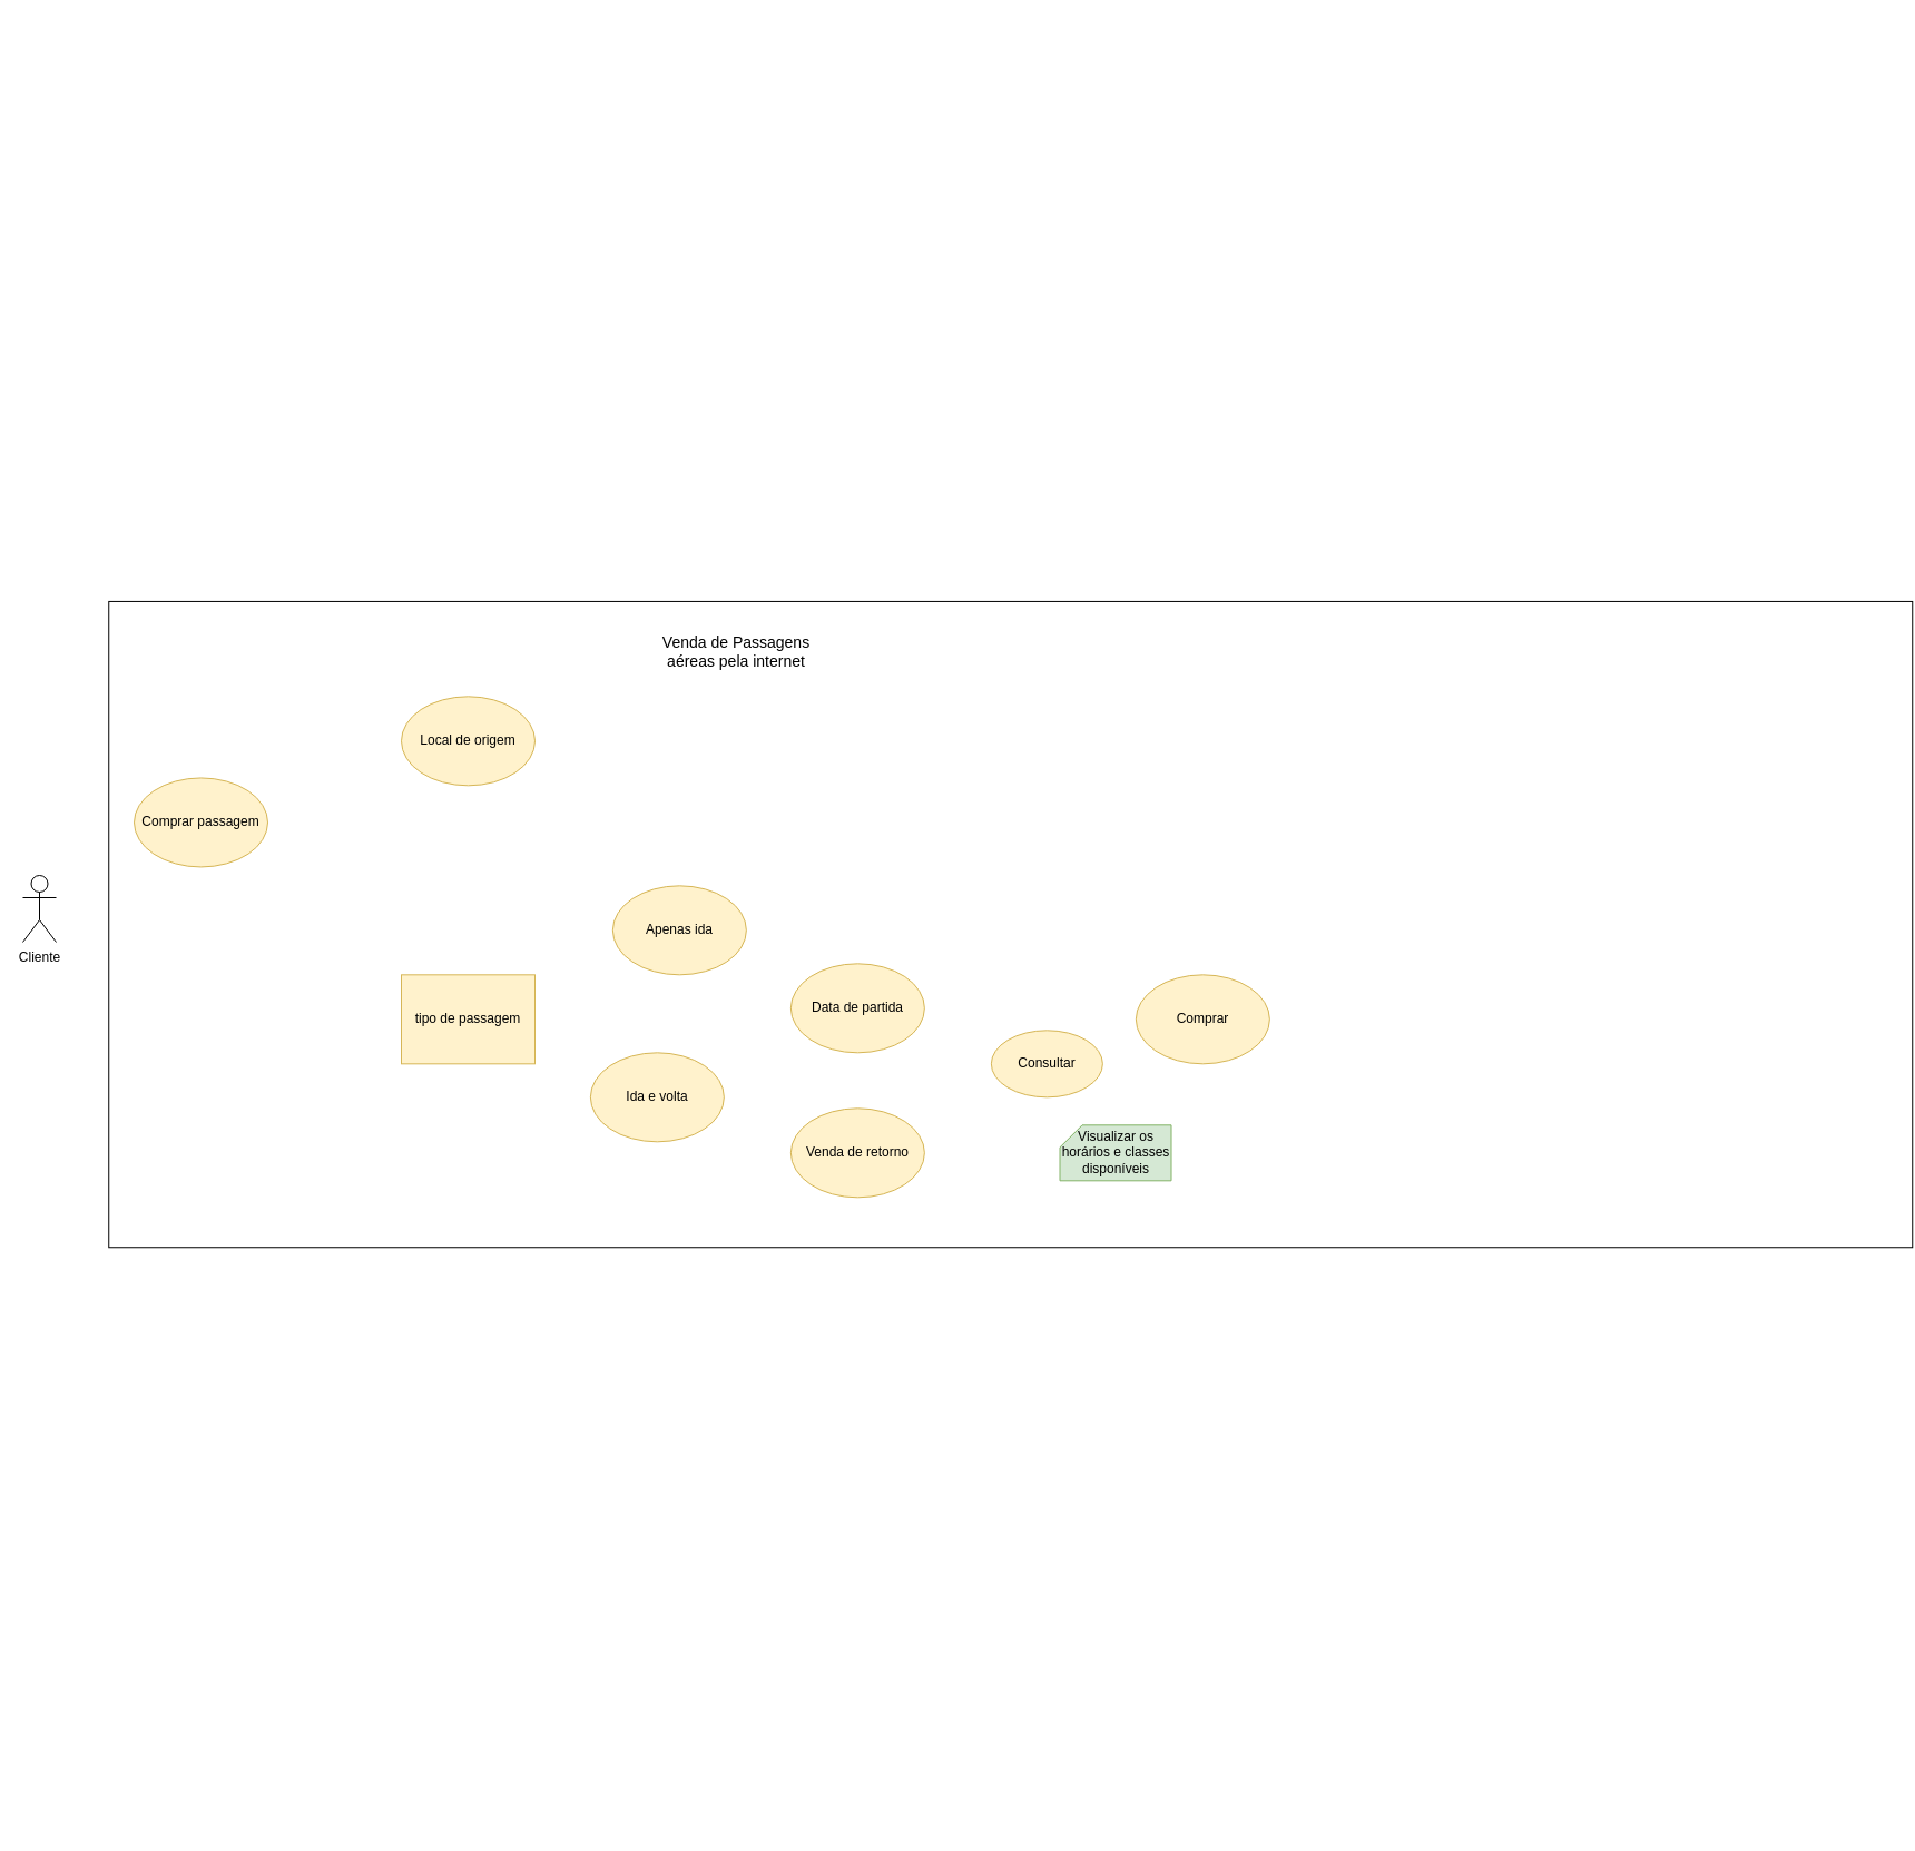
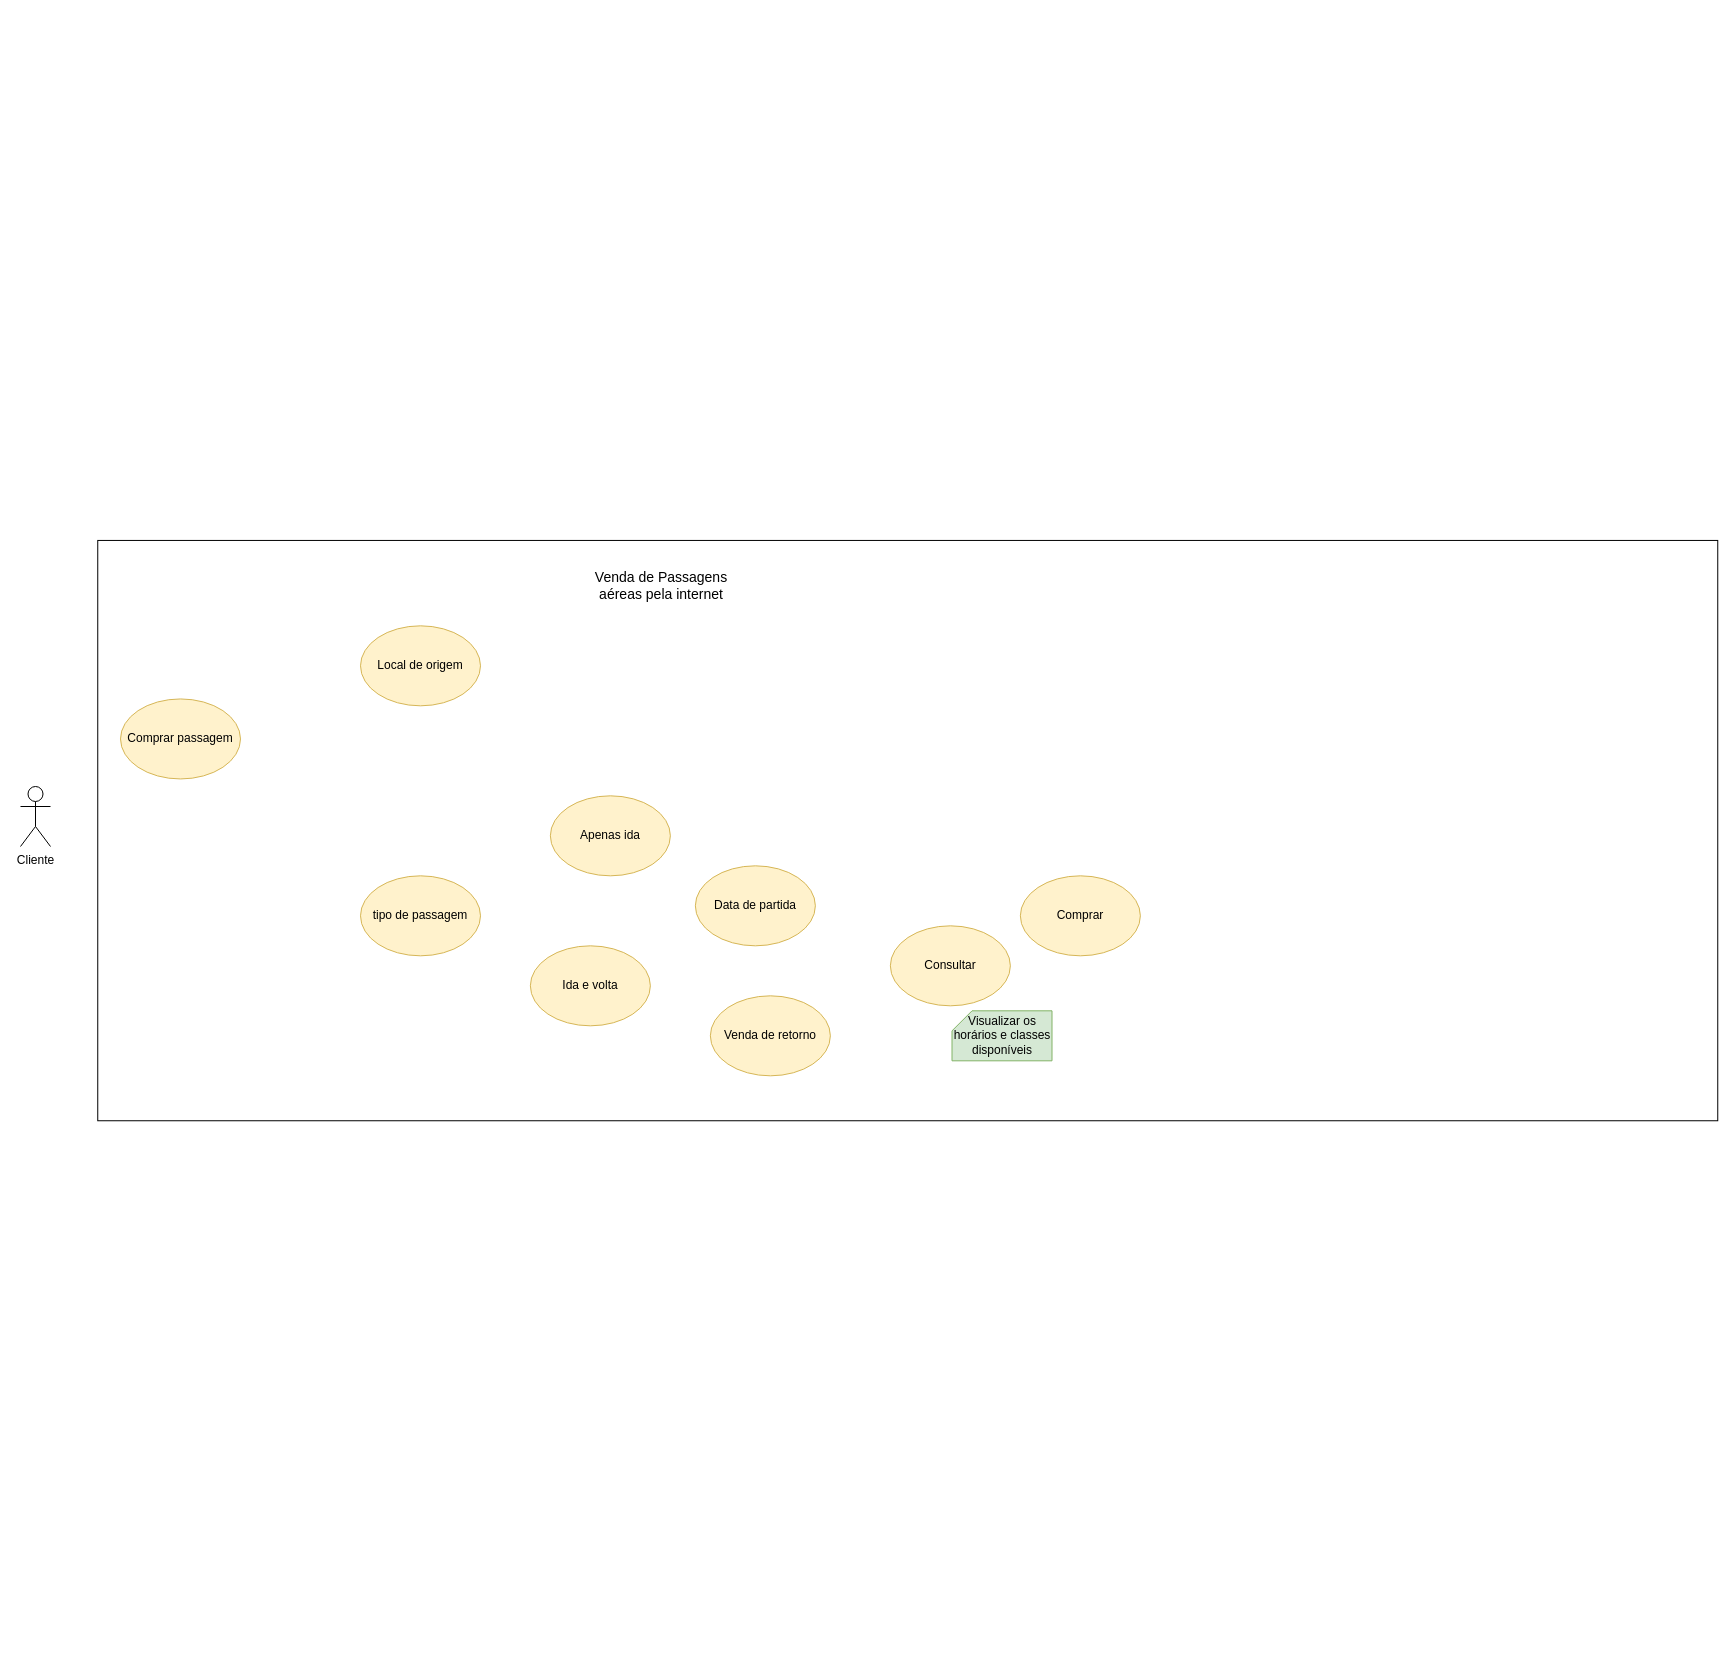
- <mxCell id="11" value="Data de partida" style="ellipse;whiteSpace=wrap;html=1;fillColor=#fff2cc;strokeColor=#d6b656;" vertex="1" parent="1"><mxGeometry x="709.87" y="865.32" width="120" height="80" as="geometry" /></mxCell>
+ <mxCell id="11" value="Data de partida" style="ellipse;whiteSpace=wrap;html=1;fillColor=#fff2cc;strokeColor=#d6b656;" vertex="1" parent="1"><mxGeometry x="694.87" y="865.32" width="120" height="80" as="geometry" /></mxCell>
- <mxCell id="7" value="tipo de passagem" style="whiteSpace=wrap;html=1;fillColor=#fff2cc;strokeColor=#d6b656;rounded=0;" vertex="1" parent="1"><mxGeometry x="360" y="875.32" width="120" height="80" as="geometry" /></mxCell>
+ <mxCell id="7" value="tipo de passagem" style="ellipse;whiteSpace=wrap;html=1;fillColor=#fff2cc;strokeColor=#d6b656;" vertex="1" parent="1"><mxGeometry x="360" y="875.32" width="120" height="80" as="geometry" /></mxCell>
- <mxCell id="12" value="Consultar" style="ellipse;whiteSpace=wrap;html=1;fillColor=#fff2cc;strokeColor=#d6b656;" vertex="1" parent="1"><mxGeometry x="889.87" y="925.32" width="100" height="60" as="geometry" /></mxCell>
+ <mxCell id="12" value="Consultar" style="ellipse;whiteSpace=wrap;html=1;fillColor=#fff2cc;strokeColor=#d6b656;" vertex="1" parent="1"><mxGeometry x="889.87" y="925.32" width="120" height="80" as="geometry" /></mxCell>
